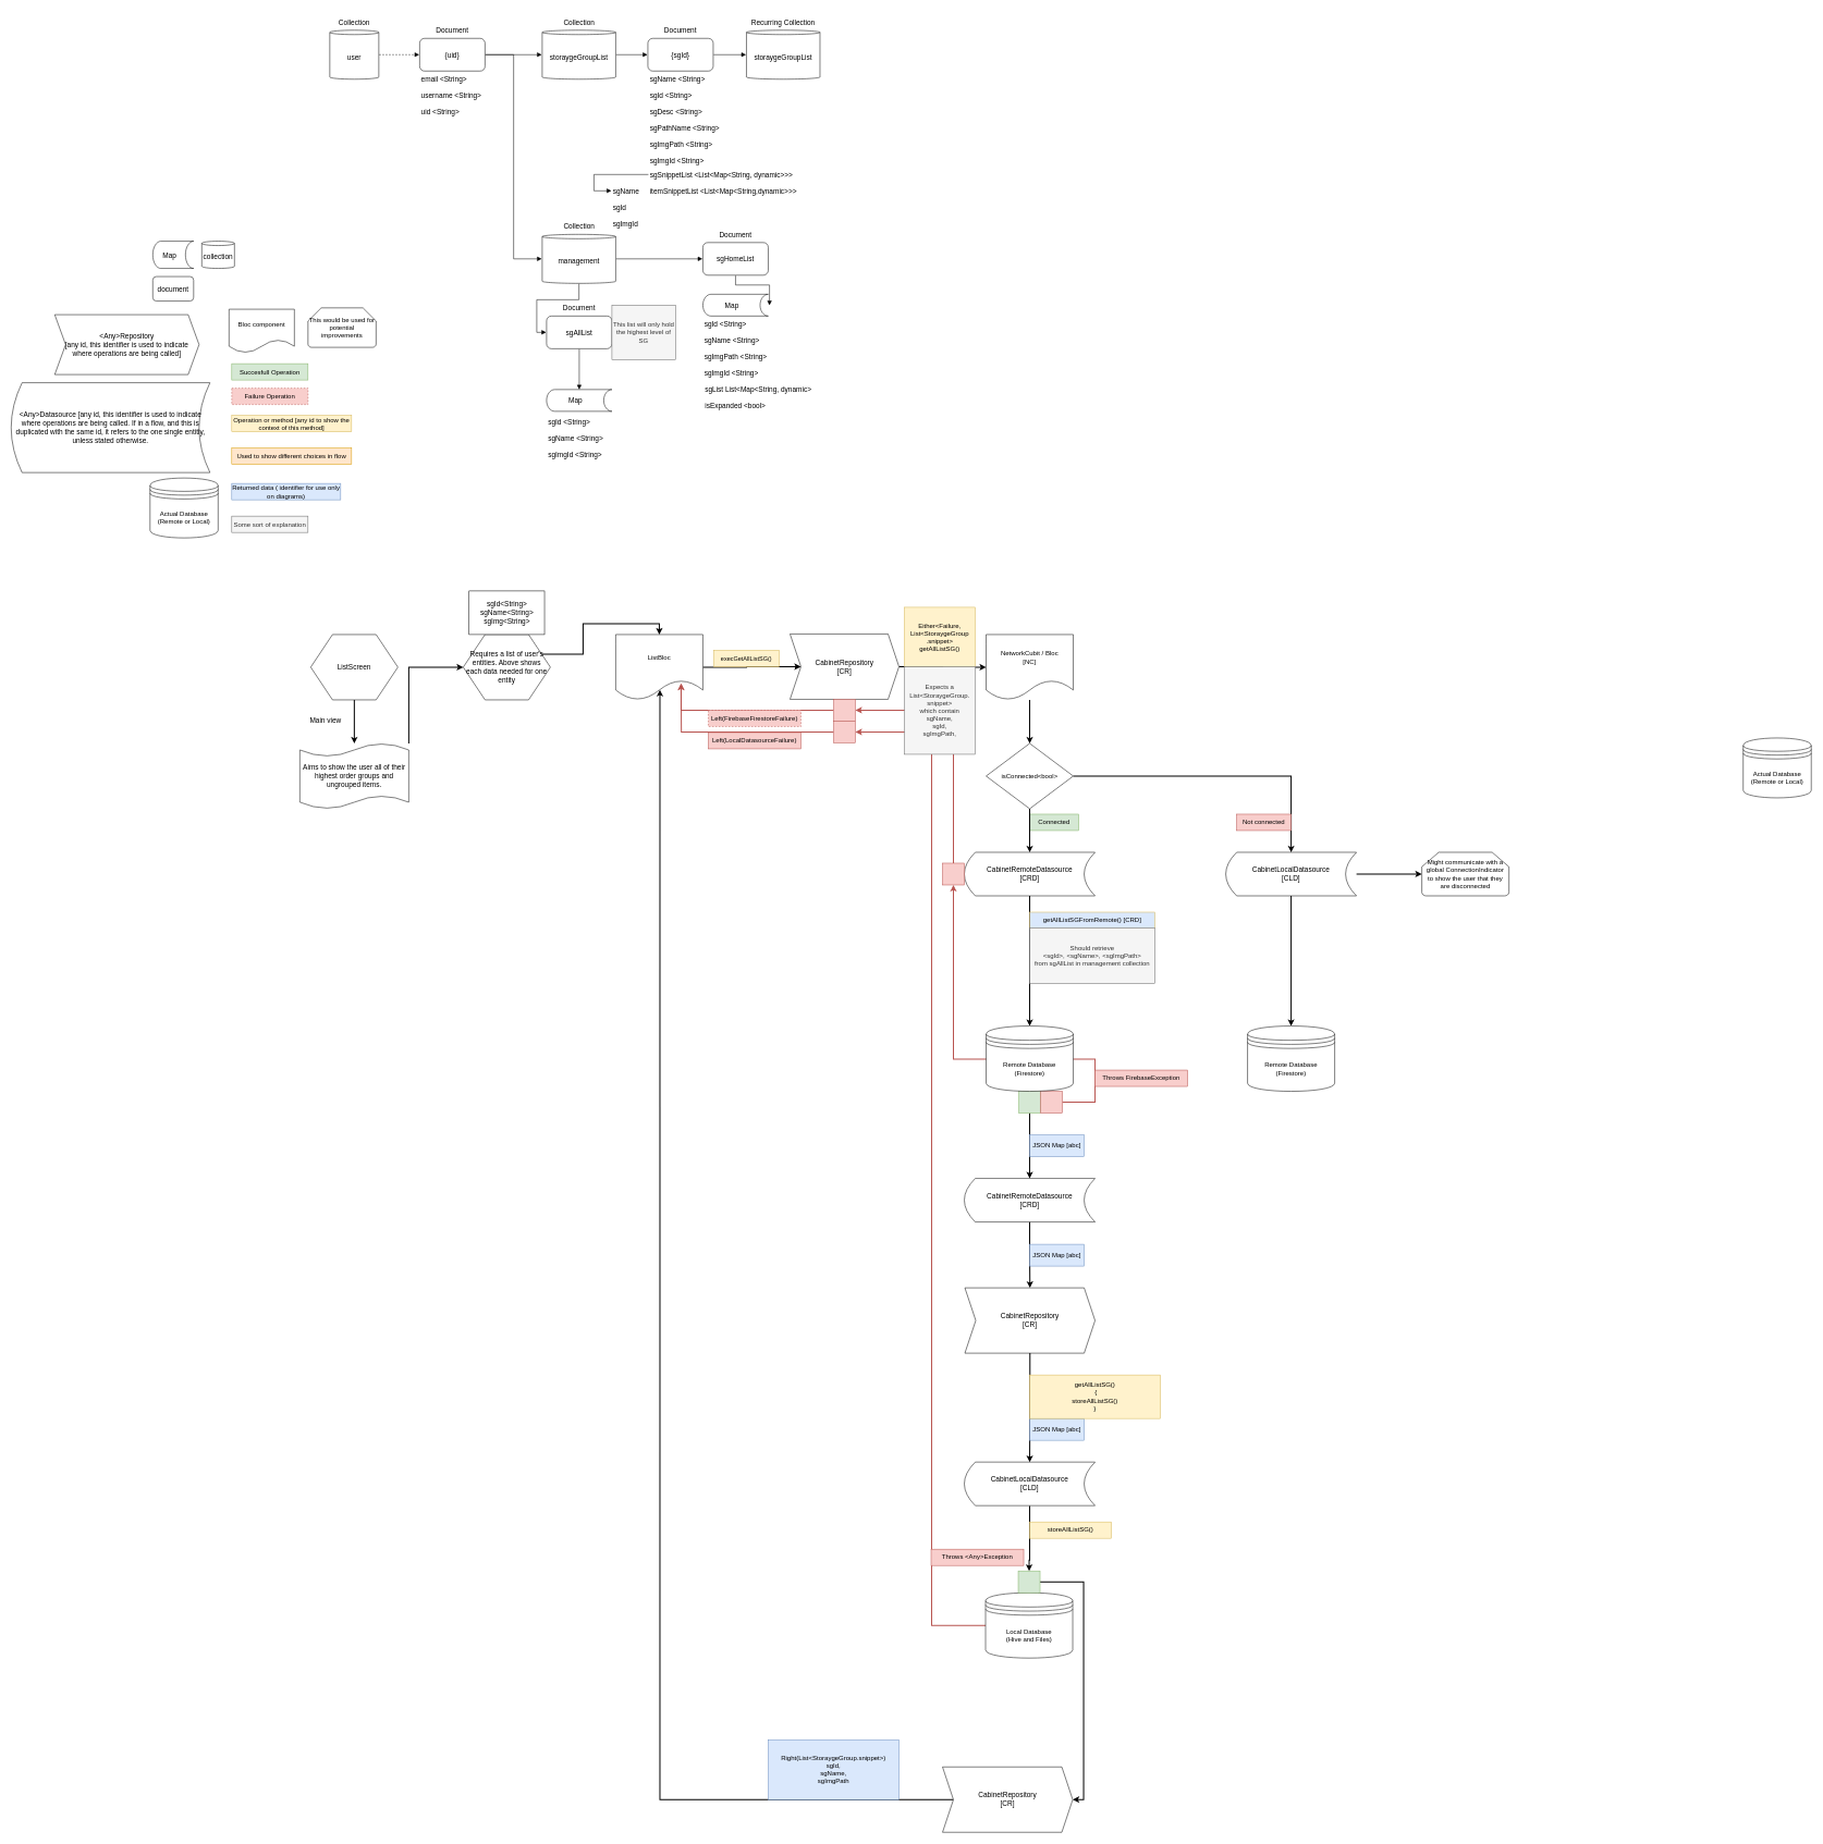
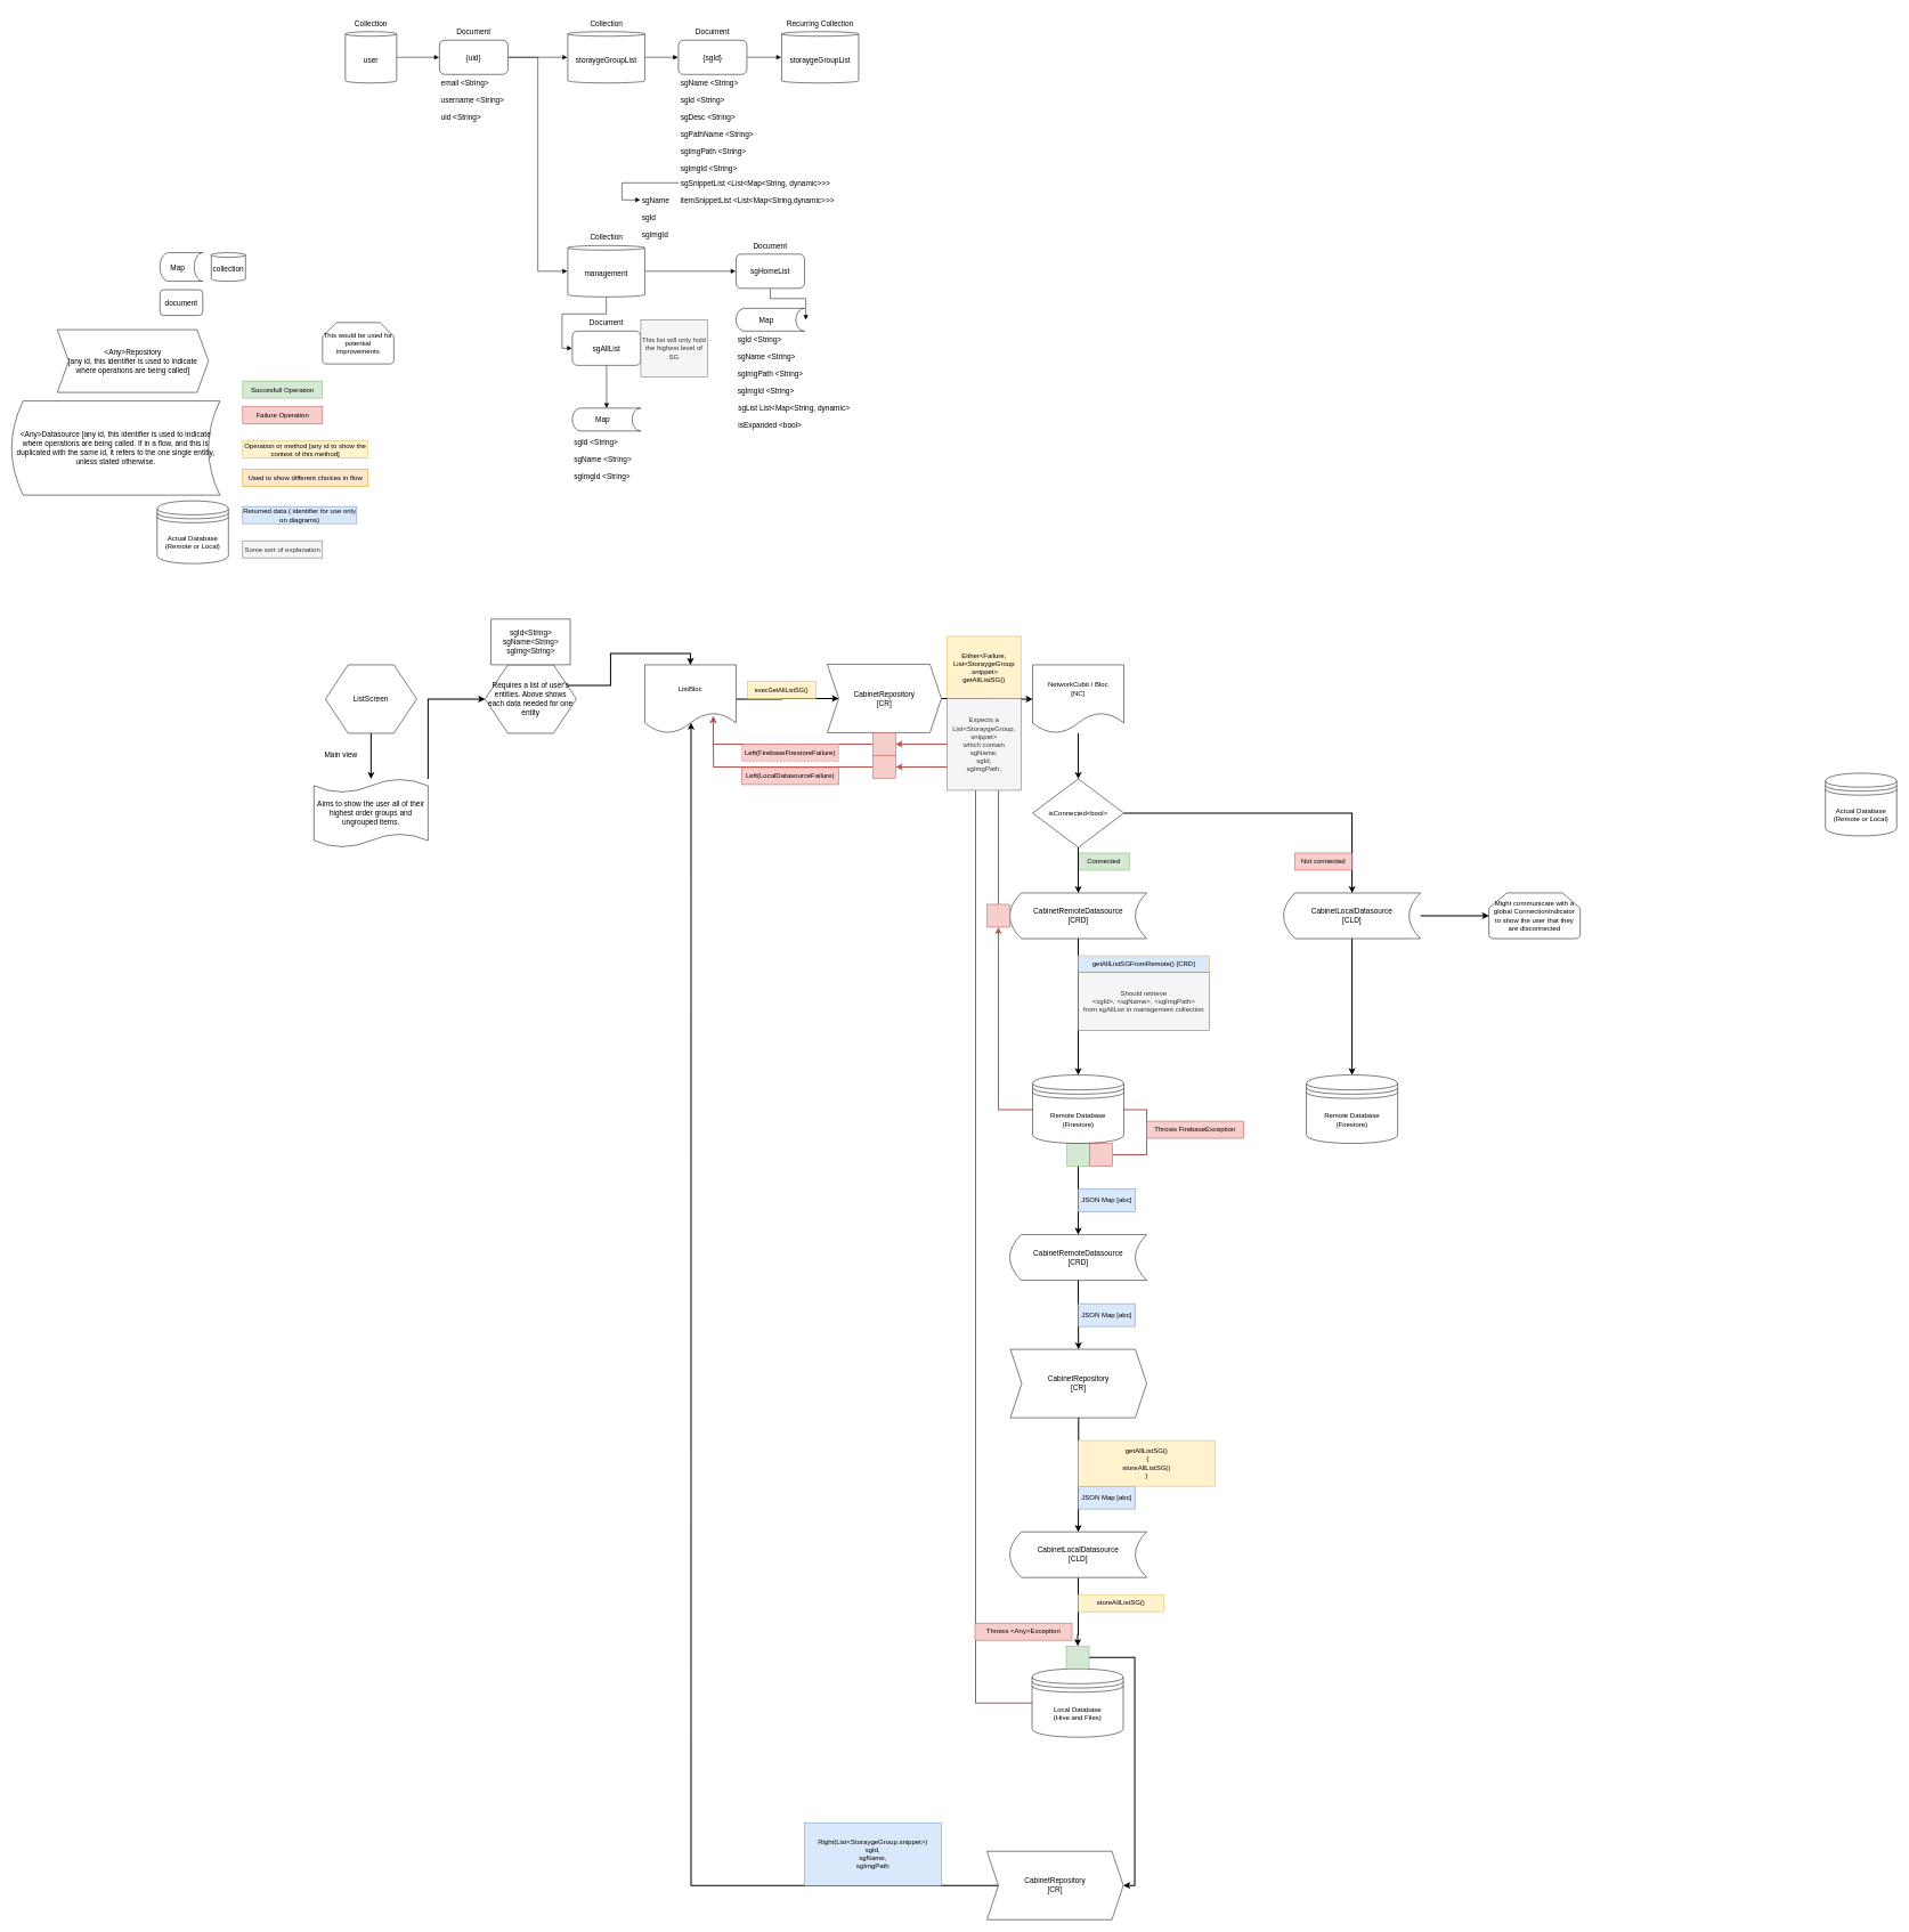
- <mxCell id="4" value="" style="html=1;jettySize=18;whiteSpace=wrap;fontSize=13;strokeOpacity=100;strokeWidth=1;arcSize=0;edgeStyle=orthogonalEdgeStyle;startArrow=none;endArrow=block;endFill=1;exitX=1.008;exitY=0.5;exitPerimeter=0;entryX=-0.006;entryY=0.5;entryPerimeter=0;dashed=1;" parent="1" source="2" target="5" edge="1"><mxGeometry width="100" height="100" relative="1" as="geometry"><Array as="points" /></mxGeometry></mxCell>
+ <mxCell id="4" value="" style="html=1;jettySize=18;whiteSpace=wrap;fontSize=13;strokeOpacity=100;strokeWidth=1;arcSize=0;edgeStyle=orthogonalEdgeStyle;startArrow=none;;endArrow=block;endFill=1;;exitX=1.008;exitY=0.5;exitPerimeter=0;entryX=-0.006;entryY=0.5;entryPerimeter=0;" parent="1" source="2" target="5" edge="1"><mxGeometry width="100" height="100" relative="1" as="geometry"><Array as="points" /></mxGeometry></mxCell>
- <mxCell id="63" value="Bloc component" style="shape=document;whiteSpace=wrap;html=1;boundedLbl=1;gradientColor=none;" parent="1" vertex="1"><mxGeometry x="420" y="567.5" width="120" height="80" as="geometry" /></mxCell>
- <mxCell id="66" value="Failure Operation" style="rounded=0;whiteSpace=wrap;html=1;fillColor=#f8cecc;strokeColor=#b85450;dashed=1;" parent="1" vertex="1"><mxGeometry x="425" y="712.5" width="140" height="30" as="geometry" /></mxCell>
+ <mxCell id="66" value="Failure Operation" style="rounded=0;whiteSpace=wrap;html=1;fillColor=#f8cecc;strokeColor=#b85450;" parent="1" vertex="1"><mxGeometry x="425" y="712.5" width="140" height="30" as="geometry" /></mxCell>
- <mxCell id="67" value="Operation or method [any id to show the context of this method]" style="rounded=0;whiteSpace=wrap;html=1;fillColor=#fff2cc;strokeColor=#d6b656;" parent="1" vertex="1"><mxGeometry x="425" y="762.5" width="220" height="30" as="geometry" /></mxCell>
+ <mxCell id="67" value="Operation or method [any id to show the context of this method]" style="rounded=0;whiteSpace=wrap;html=1;fillColor=#fff2cc;strokeColor=#d6b656;" parent="1" vertex="1"><mxGeometry x="425" y="772.5" width="220" height="30" as="geometry" /></mxCell>
